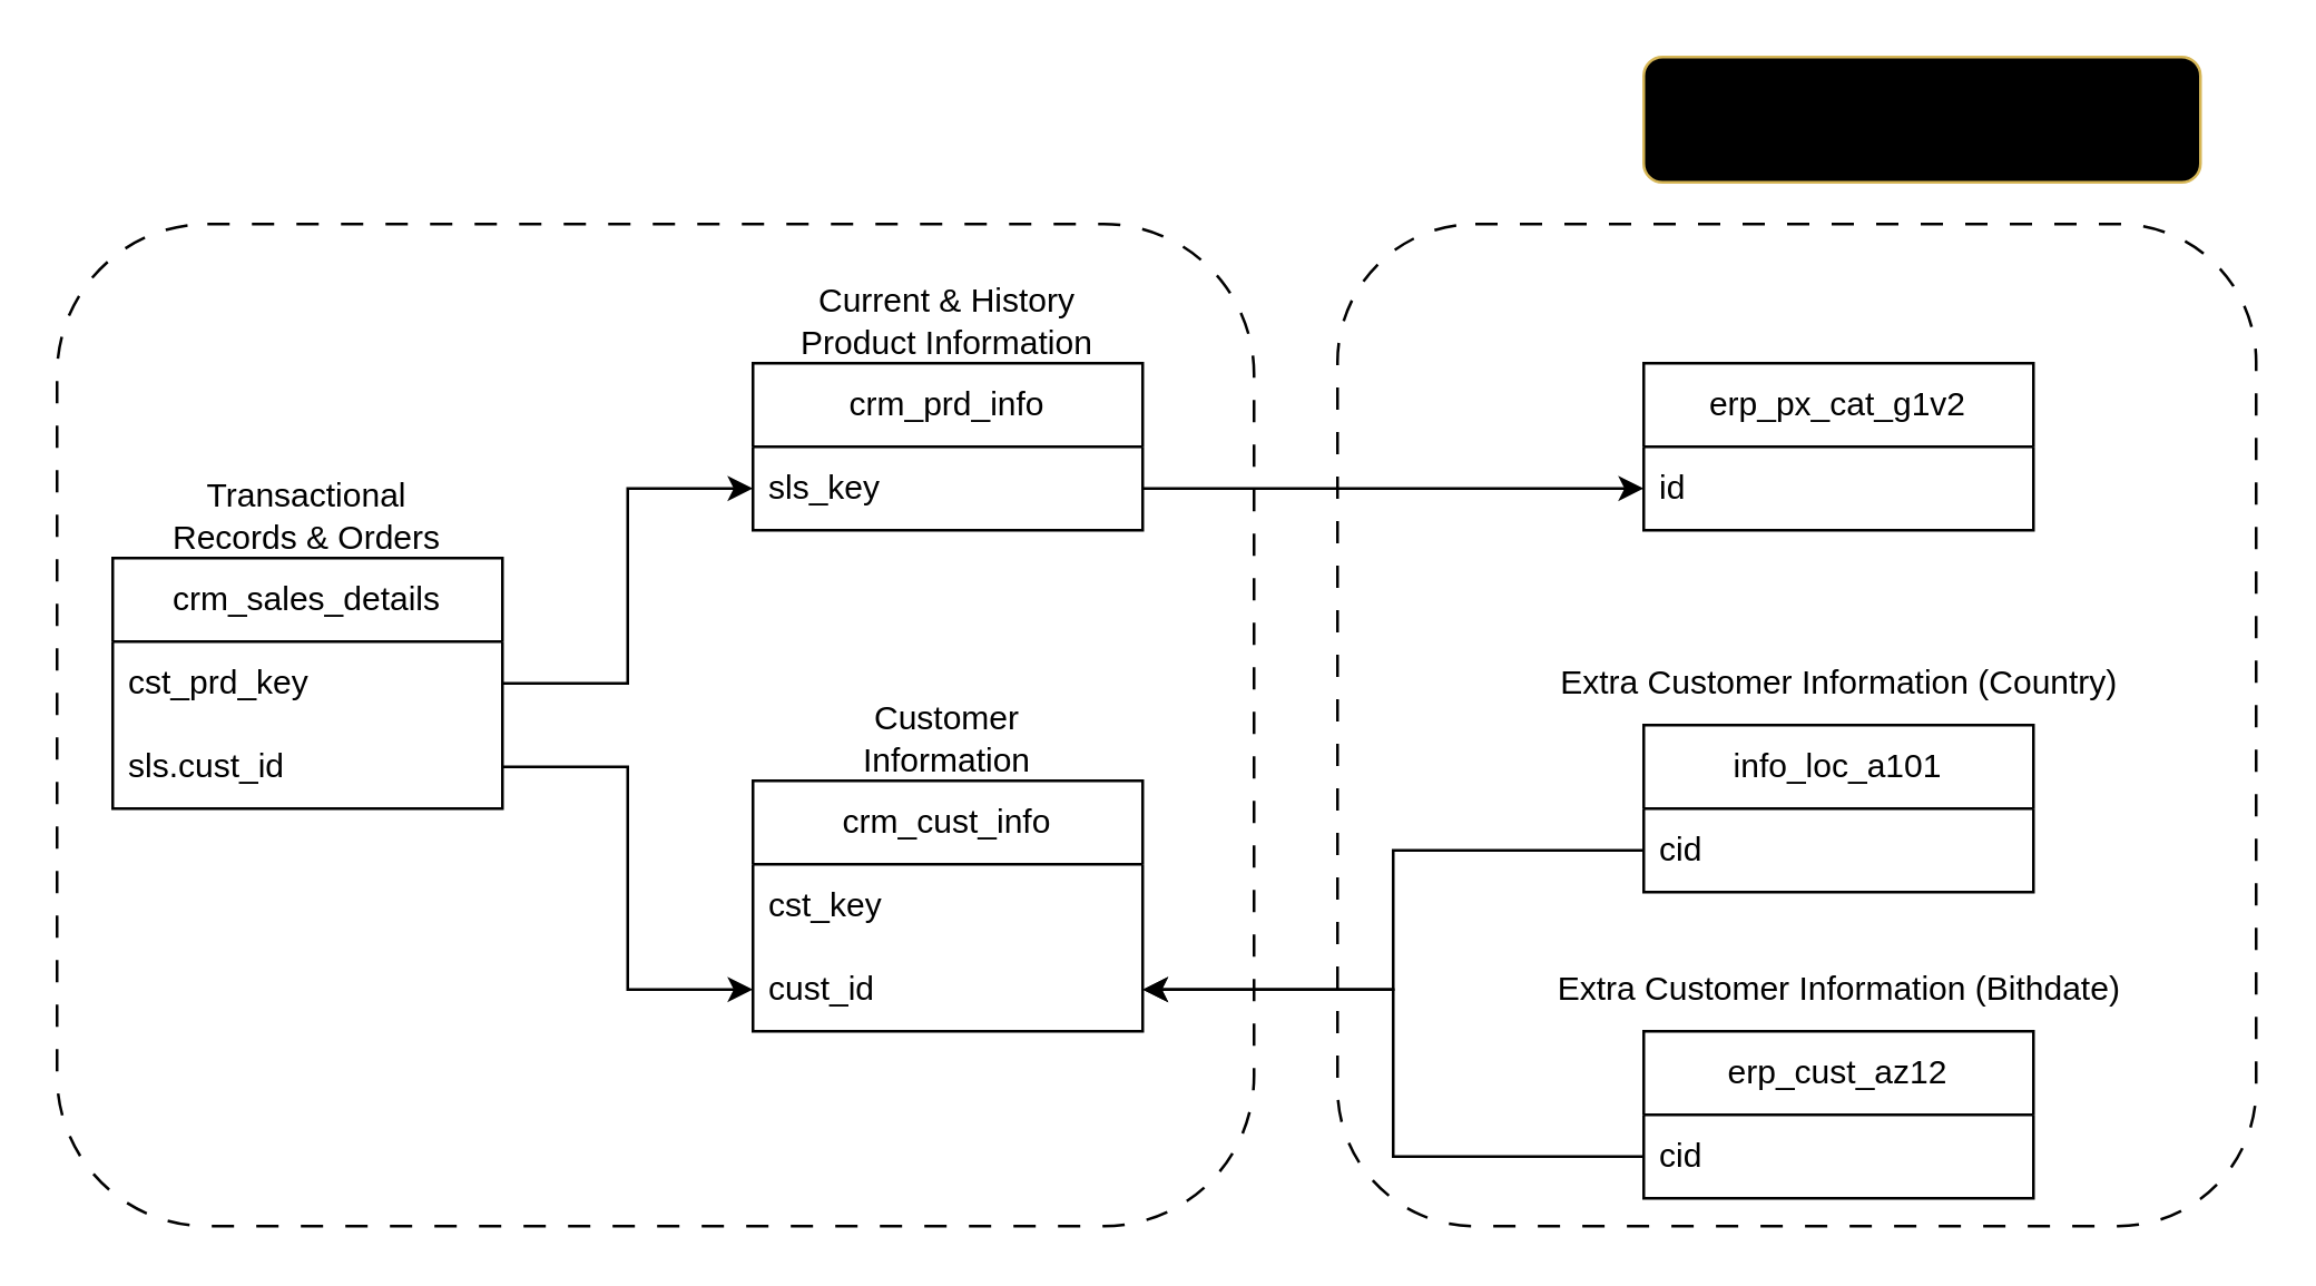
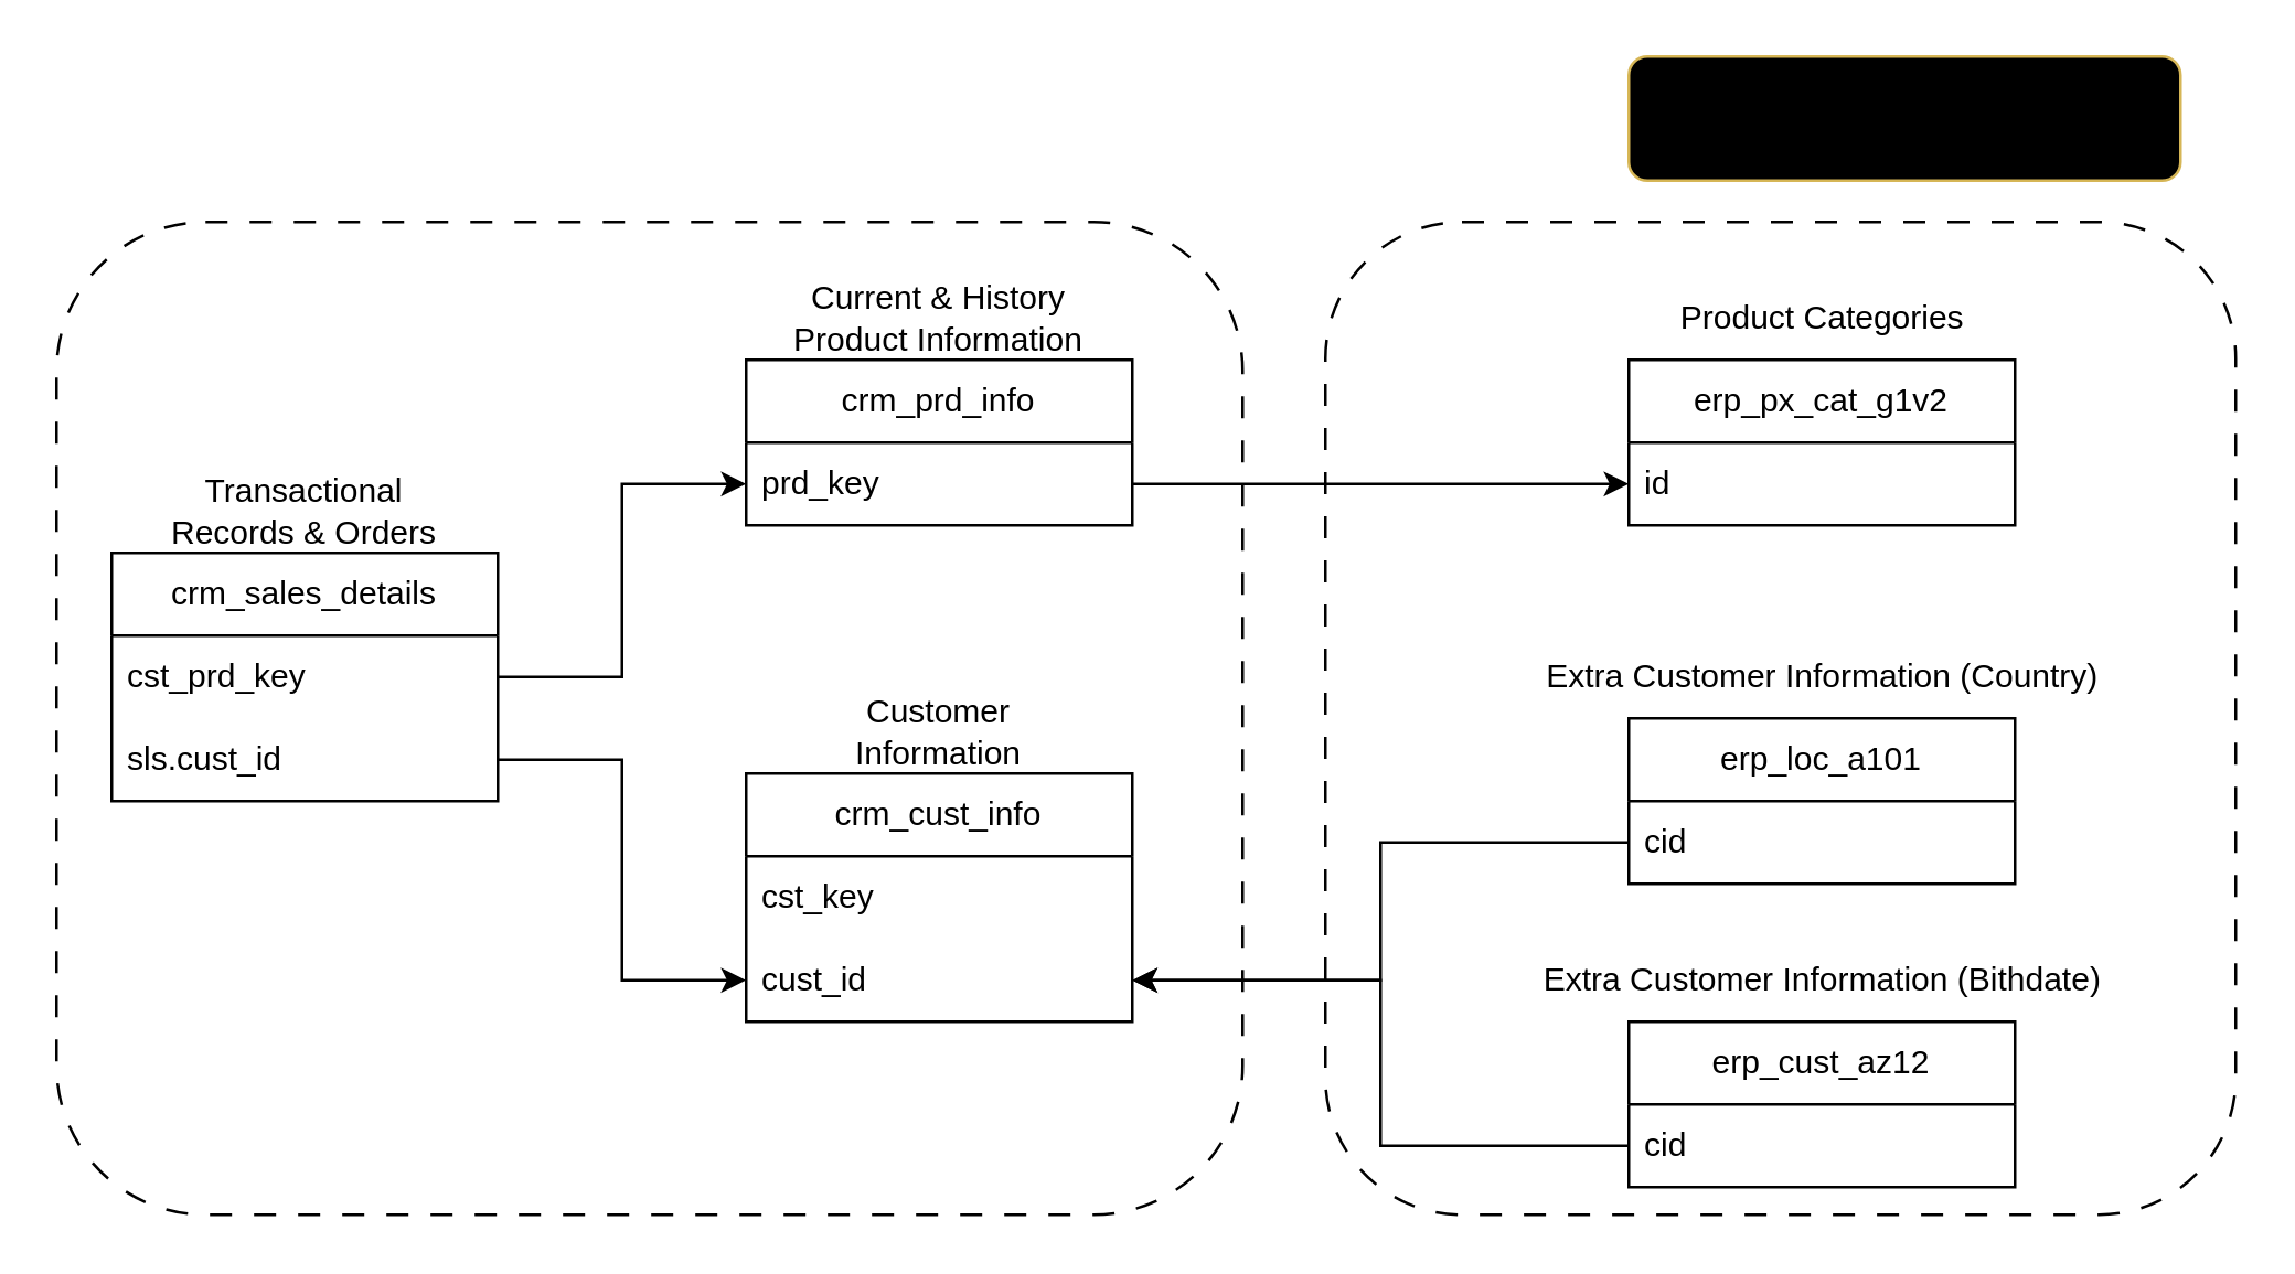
+ <mxCell id="28" value="&lt;span style=&quot;text-wrap-mode: nowrap;&quot;&gt;Product Categories&lt;/span&gt;" style="text;html=1;align=center;verticalAlign=middle;whiteSpace=wrap;rounded=0;" vertex="1" parent="25"><mxGeometry x="7.5" width="125" height="30" as="geometry" /></mxCell>
- <mxCell id="9" value="sls_key" style="text;strokeColor=none;fillColor=none;align=left;verticalAlign=middle;spacingLeft=4;spacingRight=4;overflow=hidden;points=[[0,0.5],[1,0.5]];portConstraint=eastwest;rotatable=0;whiteSpace=wrap;html=1;" vertex="1" parent="8"><mxGeometry y="30" width="140" height="30" as="geometry" /></mxCell>
+ <mxCell id="9" value="prd_key" style="text;strokeColor=none;fillColor=none;align=left;verticalAlign=middle;spacingLeft=4;spacingRight=4;overflow=hidden;points=[[0,0.5],[1,0.5]];portConstraint=eastwest;rotatable=0;whiteSpace=wrap;html=1;" vertex="1" parent="8"><mxGeometry y="30" width="140" height="30" as="geometry" /></mxCell>
- <mxCell id="22" value="info_loc_a101" style="swimlane;fontStyle=0;childLayout=stackLayout;horizontal=1;startSize=30;horizontalStack=0;resizeParent=1;resizeParentMax=0;resizeLast=0;collapsible=1;marginBottom=0;whiteSpace=wrap;html=1;" vertex="1" parent="21"><mxGeometry y="30" width="140" height="60" as="geometry" /></mxCell>
+ <mxCell id="22" value="erp_loc_a101" style="swimlane;fontStyle=0;childLayout=stackLayout;horizontal=1;startSize=30;horizontalStack=0;resizeParent=1;resizeParentMax=0;resizeLast=0;collapsible=1;marginBottom=0;whiteSpace=wrap;html=1;" vertex="1" parent="21"><mxGeometry y="30" width="140" height="60" as="geometry" /></mxCell>
